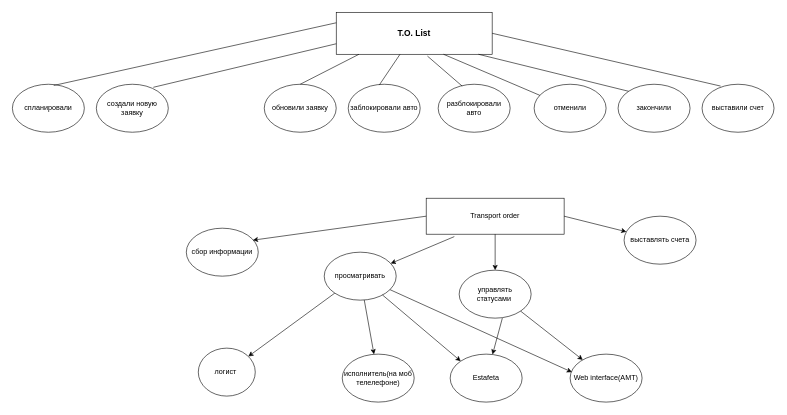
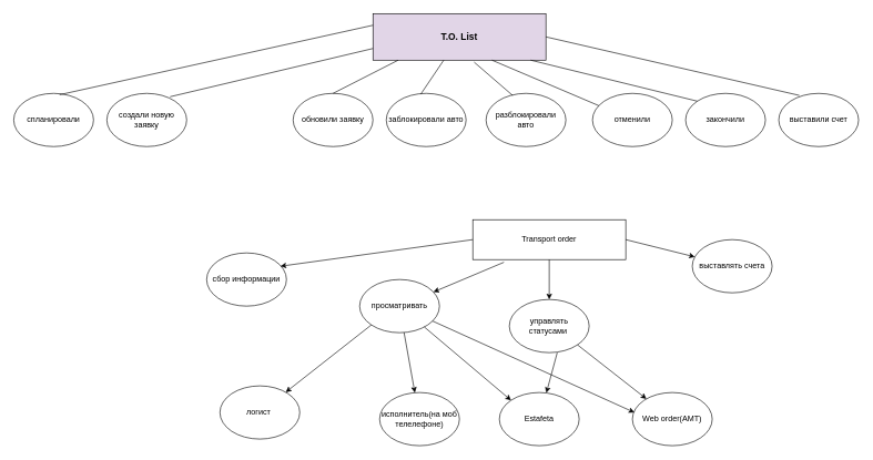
- <mxCell id="2" value="&lt;b&gt;&lt;font style=&quot;font-size: 14px&quot;&gt;T.O. List&lt;/font&gt;&lt;/b&gt;" style="rounded=0;whiteSpace=wrap;html=1;" vertex="1" parent="1"><mxGeometry x="560" y="20" width="260" height="70" as="geometry" /></mxCell>
+ <mxCell id="2" value="&lt;b&gt;&lt;font style=&quot;font-size: 14px&quot;&gt;T.O. List&lt;/font&gt;&lt;/b&gt;" style="rounded=0;whiteSpace=wrap;html=1;fillColor=#e1d5e7;" vertex="1" parent="1"><mxGeometry x="560" y="20" width="260" height="70" as="geometry" /></mxCell>
- <mxCell id="28" value="логист&amp;nbsp;" style="ellipse;whiteSpace=wrap;html=1;" vertex="1" parent="1"><mxGeometry x="330" y="580" width="95" height="80" as="geometry" /></mxCell>
+ <mxCell id="28" value="логист&amp;nbsp;" style="ellipse;whiteSpace=wrap;html=1;" vertex="1" parent="1"><mxGeometry x="330" y="580" width="120" height="80" as="geometry" /></mxCell>
- <mxCell id="32" value="Web interface(AMT)" style="ellipse;whiteSpace=wrap;html=1;" vertex="1" parent="1"><mxGeometry x="950" y="590" width="120" height="80" as="geometry" /></mxCell>
+ <mxCell id="32" value="Web order(AMT)" style="ellipse;whiteSpace=wrap;html=1;" vertex="1" parent="1"><mxGeometry x="950" y="590" width="120" height="80" as="geometry" /></mxCell>
